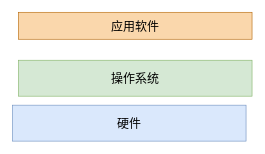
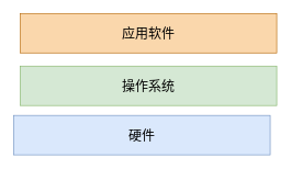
- <mxCell id="4" value="应用软件" style="rounded=0;whiteSpace=wrap;html=1;fontSize=20;fillColor=#fad7ac;strokeColor=#b46504;" vertex="1" parent="1"><mxGeometry x="30" y="20" width="390" height="45" as="geometry" /></mxCell>
+ <mxCell id="4" value="应用软件" style="rounded=0;whiteSpace=wrap;html=1;fontSize=20;fillColor=#fad7ac;strokeColor=#b46504;" vertex="1" parent="1"><mxGeometry x="30" y="20" width="390" height="60" as="geometry" /></mxCell>
